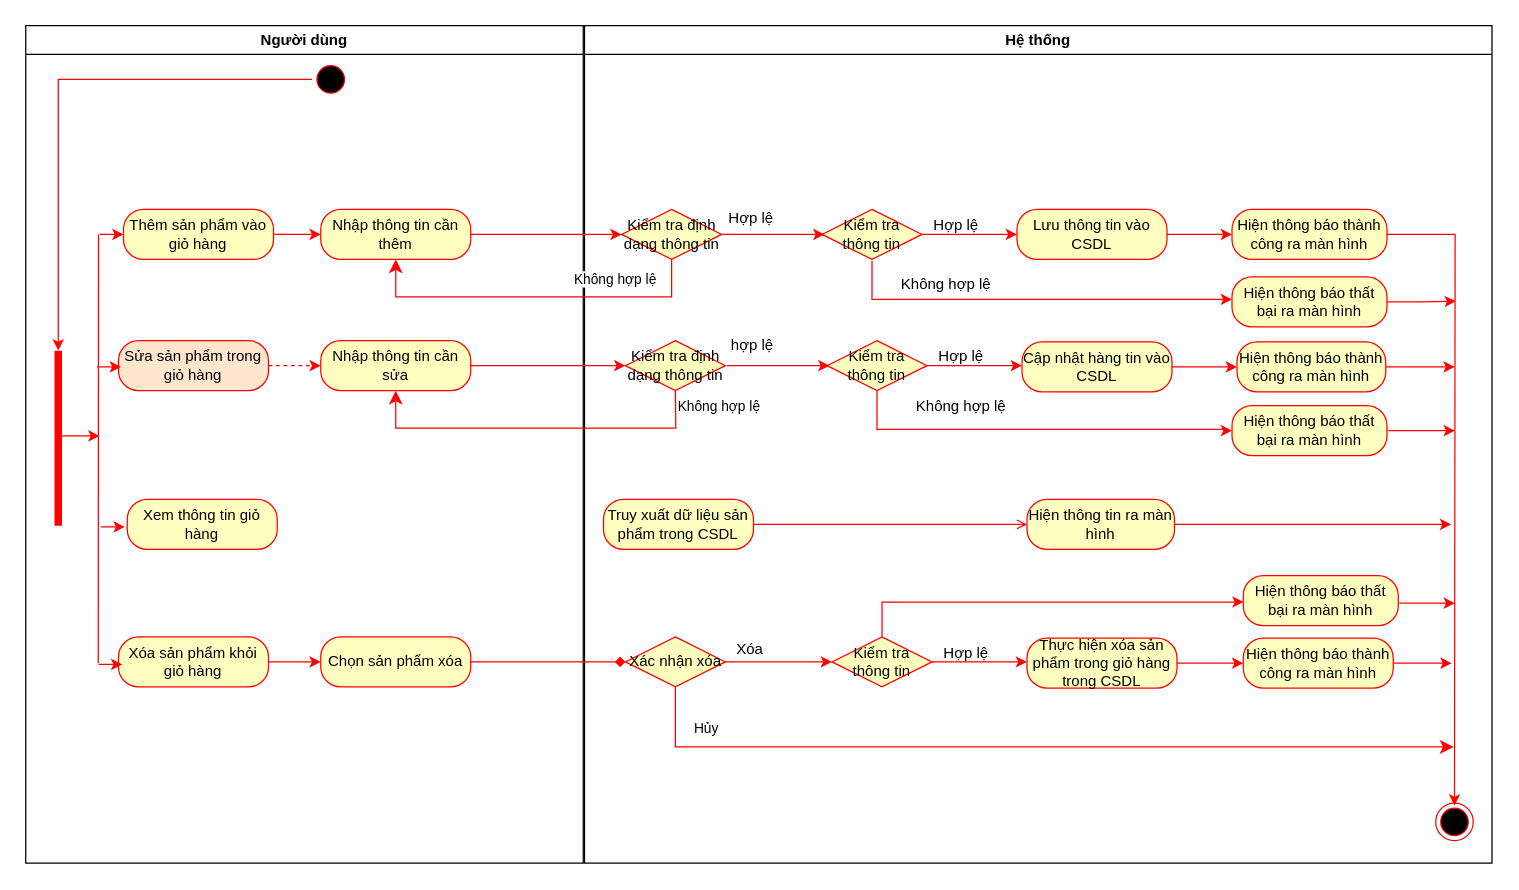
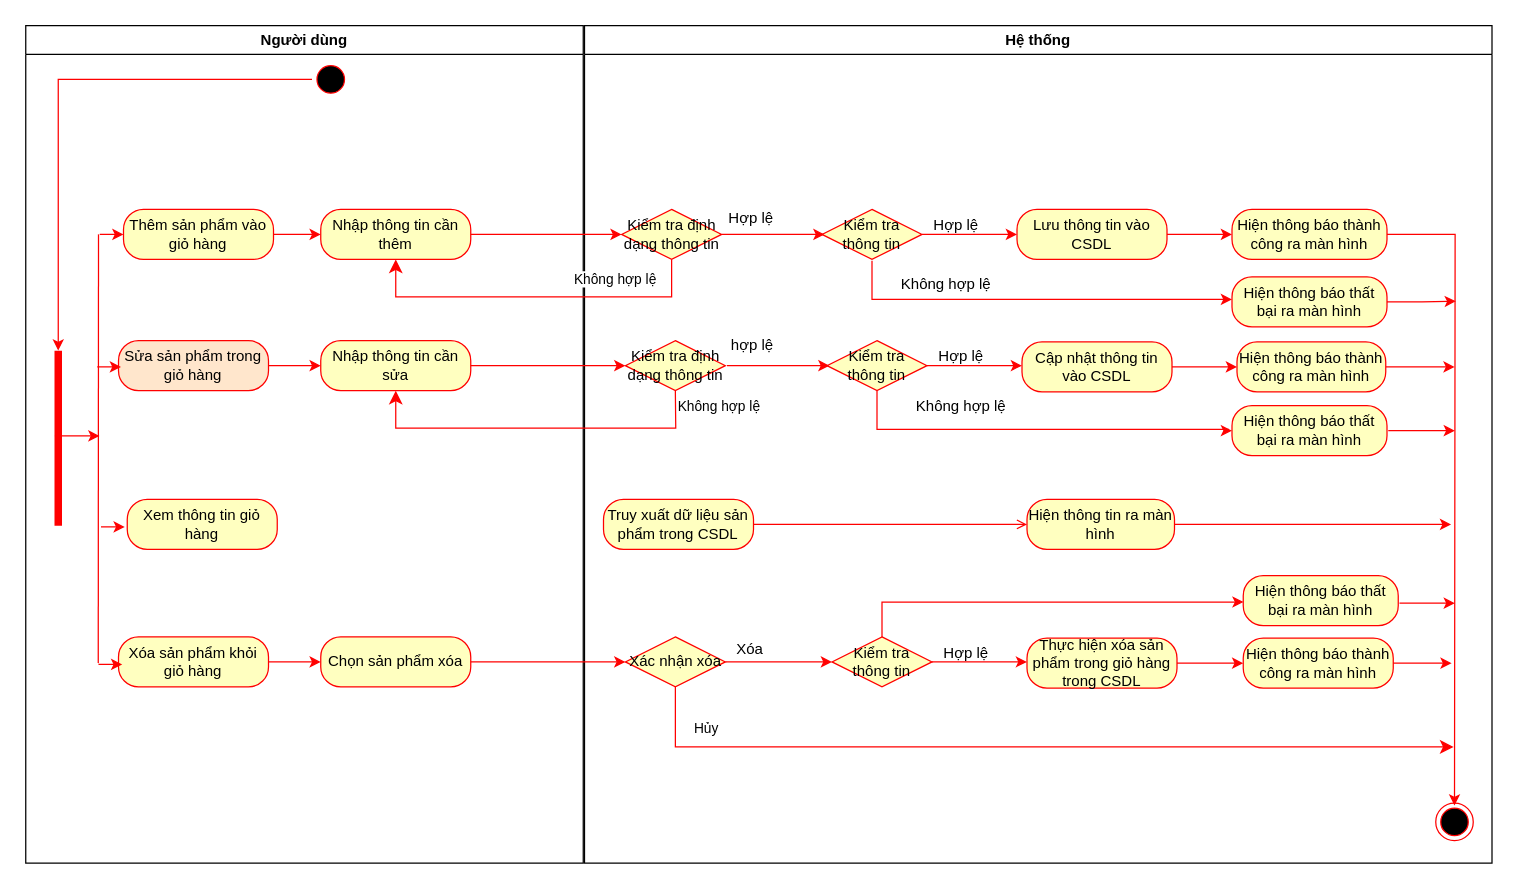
- <mxCell id="67" value="" style="edgeStyle=orthogonalEdgeStyle;rounded=0;orthogonalLoop=1;jettySize=auto;html=1;strokeColor=#FF0000;dashed=1;" parent="1" source="13" target="5" edge="1"><mxGeometry relative="1" as="geometry" /></mxCell>
+ <mxCell id="67" value="" style="edgeStyle=orthogonalEdgeStyle;rounded=0;orthogonalLoop=1;jettySize=auto;html=1;strokeColor=#FF0000;" parent="1" source="13" target="5" edge="1"><mxGeometry relative="1" as="geometry" /></mxCell>
- <mxCell id="28" value="Cập nhật hàng tin vào CSDL" style="rounded=1;whiteSpace=wrap;html=1;arcSize=40;fontColor=#000000;fillColor=#ffffc0;strokeColor=#FF0000;" parent="10" vertex="1"><mxGeometry x="350" y="253" width="120" height="40" as="geometry" /></mxCell>
+ <mxCell id="28" value="Cập nhật thông tin vào CSDL" style="rounded=1;whiteSpace=wrap;html=1;arcSize=40;fontColor=#000000;fillColor=#ffffc0;strokeColor=#FF0000;" parent="10" vertex="1"><mxGeometry x="350" y="253" width="120" height="40" as="geometry" /></mxCell>
- <mxCell id="72" style="edgeStyle=orthogonalEdgeStyle;rounded=0;orthogonalLoop=1;jettySize=auto;html=1;exitX=1;exitY=0.5;exitDx=0;exitDy=0;entryX=0;entryY=0.5;entryDx=0;entryDy=0;strokeColor=#FF0000;endArrow=diamond;" parent="1" source="7" target="37" edge="1"><mxGeometry relative="1" as="geometry" /></mxCell>
+ <mxCell id="72" style="edgeStyle=orthogonalEdgeStyle;rounded=0;orthogonalLoop=1;jettySize=auto;html=1;exitX=1;exitY=0.5;exitDx=0;exitDy=0;entryX=0;entryY=0.5;entryDx=0;entryDy=0;strokeColor=#FF0000;" parent="1" source="7" target="37" edge="1"><mxGeometry relative="1" as="geometry" /></mxCell>
